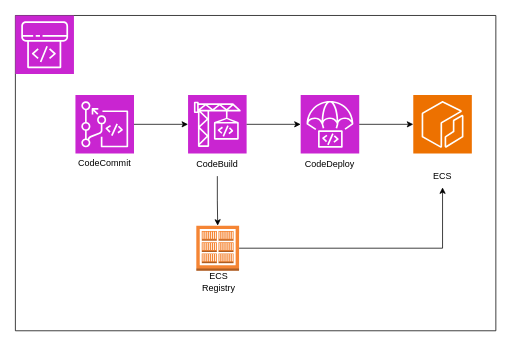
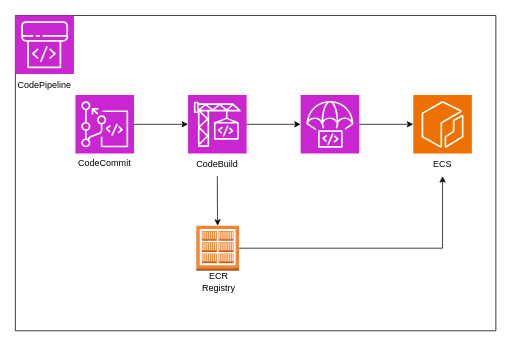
+ <mxCell id="24" value="CodePipeline" style="text;html=1;strokeColor=none;fillColor=none;align=center;verticalAlign=middle;whiteSpace=wrap;rounded=0;" vertex="1" parent="22"><mxGeometry x="9" y="78" width="60" height="30" as="geometry" /></mxCell>
- <mxCell id="8" value="CodeDeploy" style="text;html=1;strokeColor=none;fillColor=none;align=center;verticalAlign=middle;whiteSpace=wrap;rounded=0;" vertex="1" parent="6"><mxGeometry x="9" y="78" width="60" height="30" as="geometry" /></mxCell>
- <mxCell id="15" value="ECS" style="text;html=1;strokeColor=none;fillColor=none;align=center;verticalAlign=middle;whiteSpace=wrap;rounded=0;" vertex="1" parent="2"><mxGeometry x="539" y="199" width="60" height="30" as="geometry" /></mxCell>
+ <mxCell id="15" value="ECS" style="text;html=1;strokeColor=none;fillColor=none;align=center;verticalAlign=middle;whiteSpace=wrap;rounded=0;" vertex="1" parent="2"><mxGeometry x="539" y="184" width="60" height="30" as="geometry" /></mxCell>
- <mxCell id="19" value="ECS Registry" style="text;html=1;strokeColor=none;fillColor=none;align=center;verticalAlign=middle;whiteSpace=wrap;rounded=0;" vertex="1" parent="17"><mxGeometry y="60" width="60" height="30" as="geometry" /></mxCell>
+ <mxCell id="19" value="ECR Registry" style="text;html=1;strokeColor=none;fillColor=none;align=center;verticalAlign=middle;whiteSpace=wrap;rounded=0;" vertex="1" parent="17"><mxGeometry y="60" width="60" height="30" as="geometry" /></mxCell>
